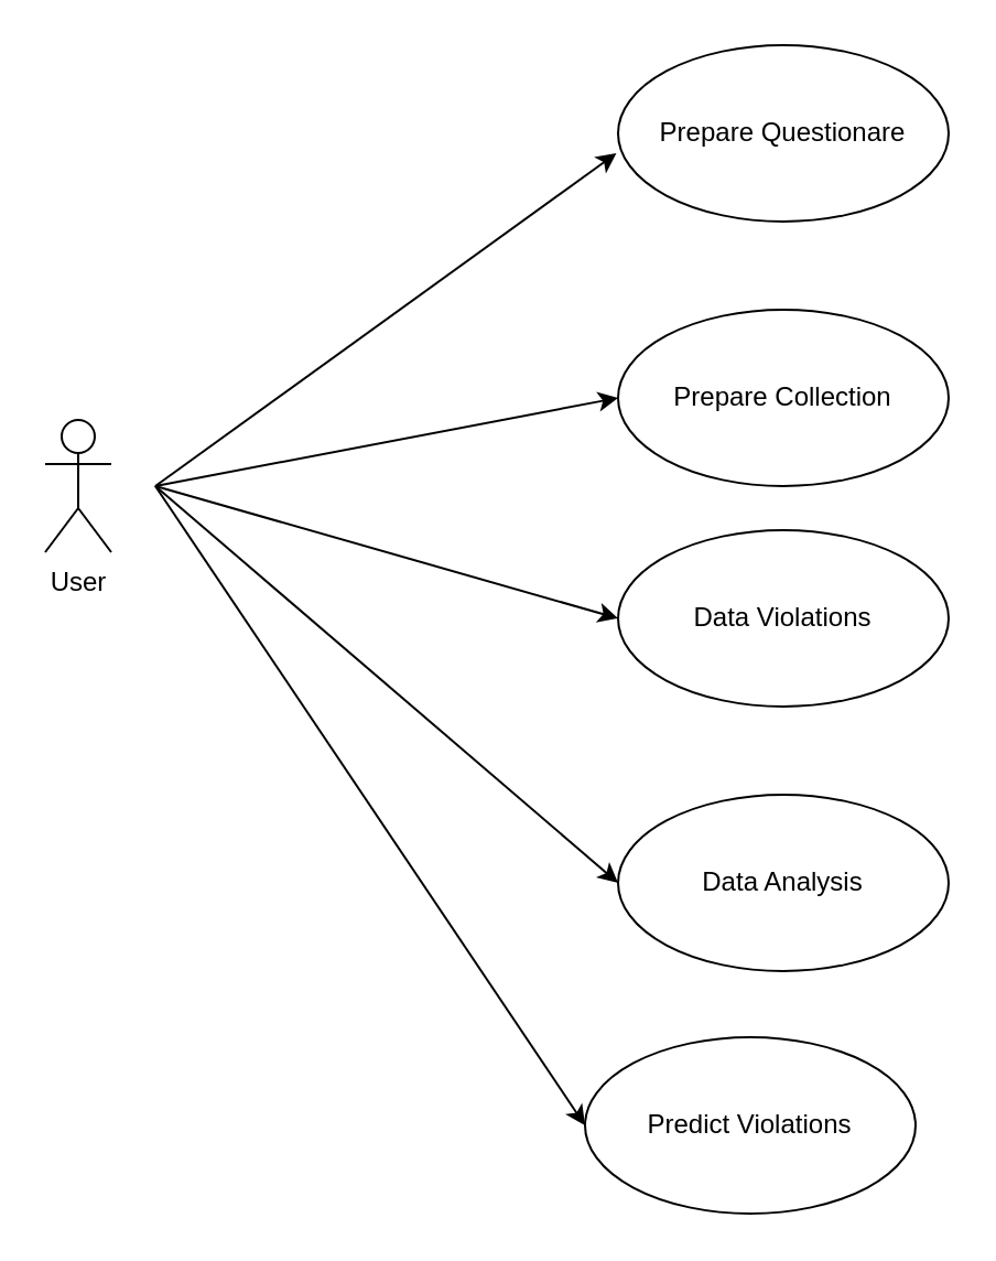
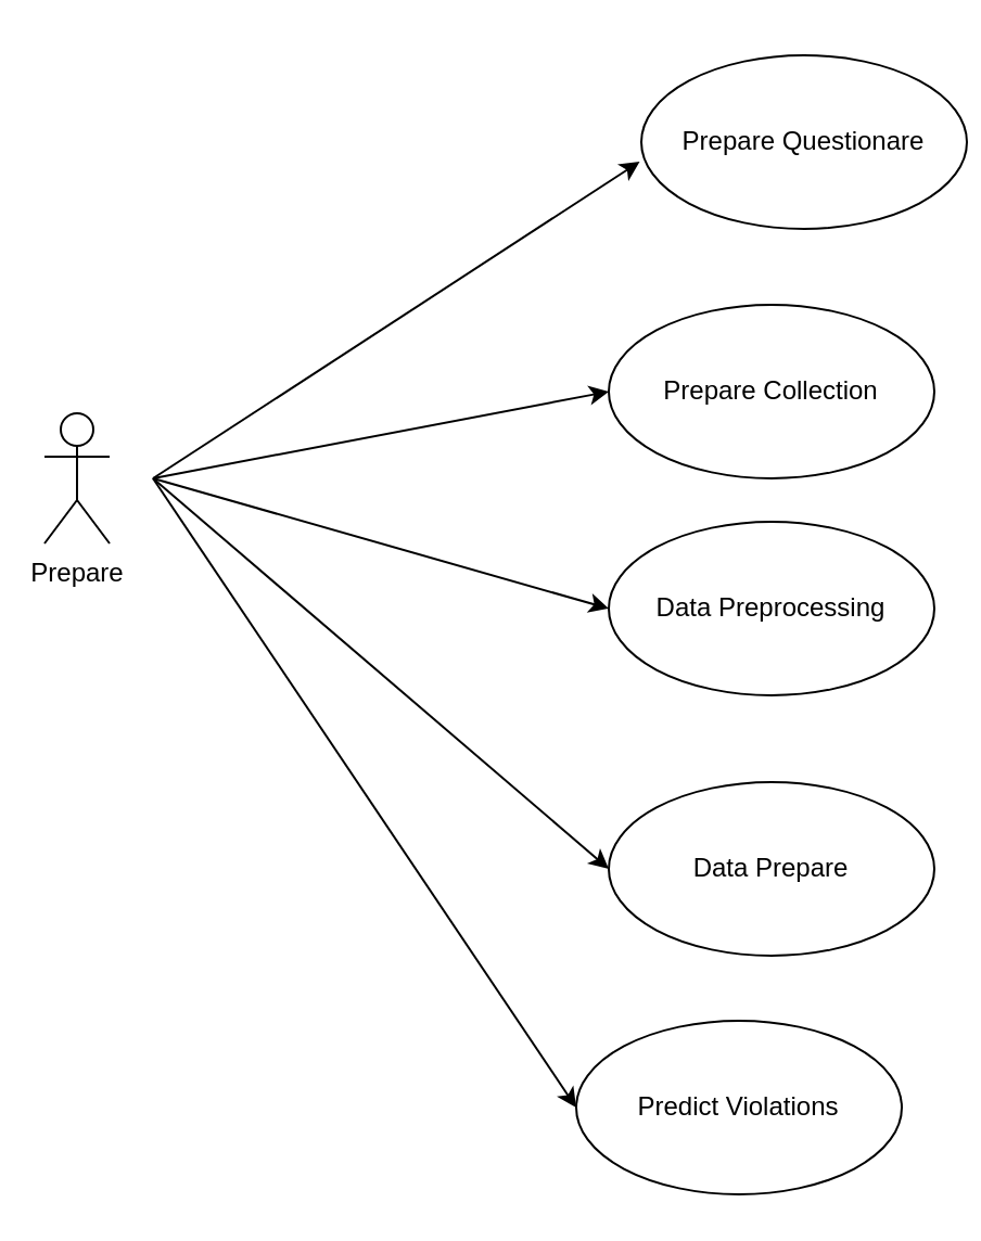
- <mxCell id="3" value="Prepare Questionare" style="ellipse;whiteSpace=wrap;html=1;" vertex="1" parent="1"><mxGeometry x="280" y="20" width="150" height="80" as="geometry" /></mxCell>
+ <mxCell id="3" value="Prepare Questionare" style="ellipse;whiteSpace=wrap;html=1;" vertex="1" parent="1"><mxGeometry x="295" y="25" width="150" height="80" as="geometry" /></mxCell>
- <mxCell id="2" value="User" style="shape=umlActor;verticalLabelPosition=bottom;verticalAlign=top;html=1;outlineConnect=0;" vertex="1" parent="1"><mxGeometry x="20" y="190" width="30" height="60" as="geometry" /></mxCell>
+ <mxCell id="2" value="Prepare" style="shape=umlActor;verticalLabelPosition=bottom;verticalAlign=top;html=1;outlineConnect=0;" vertex="1" parent="1"><mxGeometry x="20" y="190" width="30" height="60" as="geometry" /></mxCell>
- <mxCell id="5" value="Data Violations" style="ellipse;whiteSpace=wrap;html=1;" vertex="1" parent="1"><mxGeometry x="280" y="240" width="150" height="80" as="geometry" /></mxCell>
+ <mxCell id="5" value="Data Preprocessing" style="ellipse;whiteSpace=wrap;html=1;" vertex="1" parent="1"><mxGeometry x="280" y="240" width="150" height="80" as="geometry" /></mxCell>
- <mxCell id="6" value="Data Analysis" style="ellipse;whiteSpace=wrap;html=1;gradientColor=none;" vertex="1" parent="1"><mxGeometry x="280" y="360" width="150" height="80" as="geometry" /></mxCell>
+ <mxCell id="6" value="Data Prepare" style="ellipse;whiteSpace=wrap;html=1;gradientColor=none;" vertex="1" parent="1"><mxGeometry x="280" y="360" width="150" height="80" as="geometry" /></mxCell>
